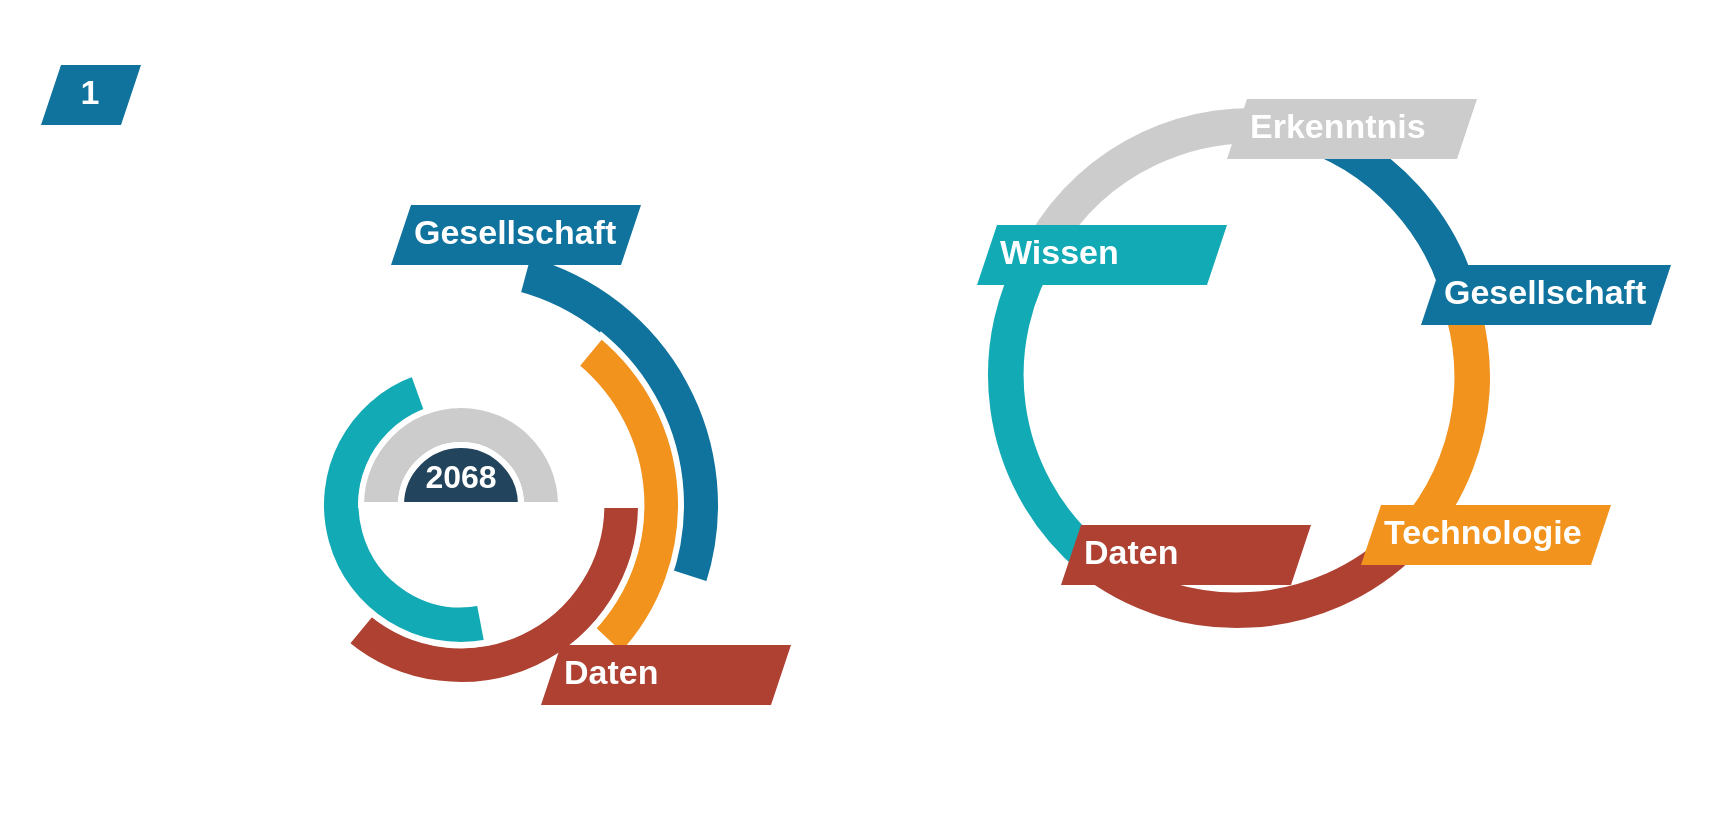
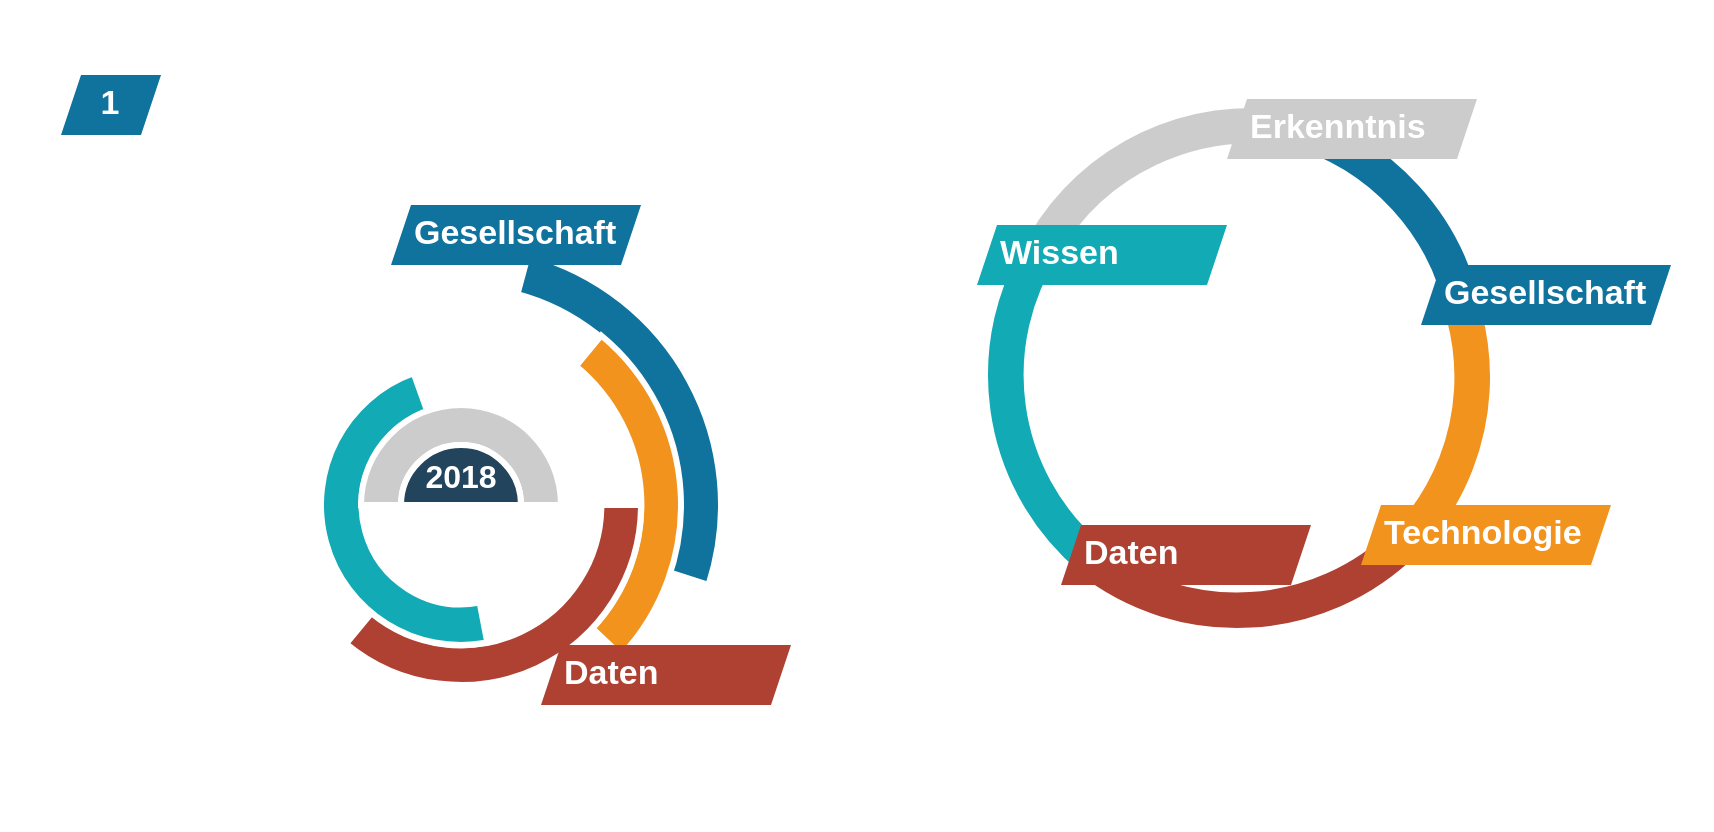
- <mxCell id="8" value="1" style="shape=mxgraph.infographic.parallelogram;dx=5;html=1;fillColor=#10739E;strokeColor=none;shadow=0;fontSize=17;fontColor=#FFFFFF;align=center;fontStyle=1;whiteSpace=wrap;" vertex="1" parent="1"><mxGeometry x="20" y="20" width="50" height="30" as="geometry" /></mxCell>
+ <mxCell id="8" value="1" style="shape=mxgraph.infographic.parallelogram;dx=5;html=1;fillColor=#10739E;strokeColor=none;shadow=0;fontSize=17;fontColor=#FFFFFF;align=center;fontStyle=1;whiteSpace=wrap;" vertex="1" parent="1"><mxGeometry x="30" y="25" width="50" height="30" as="geometry" /></mxCell>
- <mxCell id="7" value="2068" style="html=1;shape=mxgraph.basic.pie;fillColor=#23445D;strokeColor=#ffffff;startAngle=0.75;endAngle=0.25;fontSize=16;fontColor=#FFFFFF;verticalAlign=top;fontStyle=1;strokeWidth=3;" vertex="1" parent="1"><mxGeometry x="200" y="210" width="60" height="60" as="geometry" /></mxCell>
+ <mxCell id="7" value="2018" style="html=1;shape=mxgraph.basic.pie;fillColor=#23445D;strokeColor=#ffffff;startAngle=0.75;endAngle=0.25;fontSize=16;fontColor=#FFFFFF;verticalAlign=top;fontStyle=1;strokeWidth=3;" vertex="1" parent="1"><mxGeometry x="200" y="210" width="60" height="60" as="geometry" /></mxCell>
